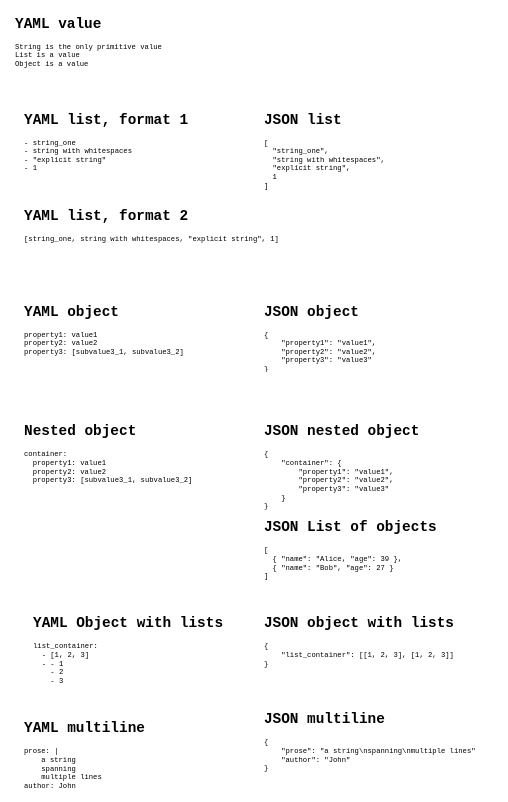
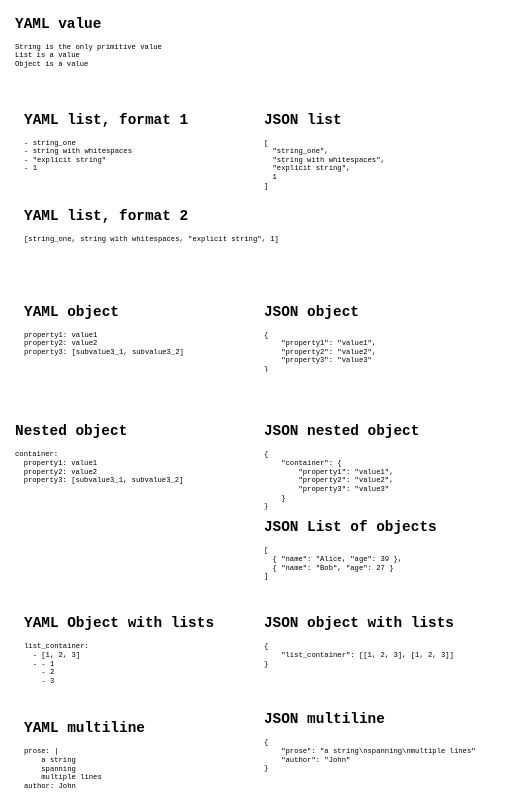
- <mxCell id="8" value="&lt;h1&gt;Nested object&lt;br&gt;&lt;/h1&gt;&lt;div&gt;container:&lt;/div&gt;&lt;div&gt;&amp;nbsp; property1: value1&lt;br&gt;&lt;/div&gt;&lt;div&gt;&amp;nbsp; property2: value2&lt;/div&gt;&lt;div&gt;&amp;nbsp; property3: [subvalue3_1, subvalue3_2]&lt;br&gt;&lt;/div&gt;" style="text;html=1;strokeColor=none;fillColor=none;spacing=5;spacingTop=-20;whiteSpace=wrap;overflow=hidden;rounded=0;fontFamily=Courier New;" vertex="1" parent="1"><mxGeometry x="35" y="700" width="350" height="120" as="geometry" /></mxCell>
+ <mxCell id="8" value="&lt;h1&gt;Nested object&lt;br&gt;&lt;/h1&gt;&lt;div&gt;container:&lt;/div&gt;&lt;div&gt;&amp;nbsp; property1: value1&lt;br&gt;&lt;/div&gt;&lt;div&gt;&amp;nbsp; property2: value2&lt;/div&gt;&lt;div&gt;&amp;nbsp; property3: [subvalue3_1, subvalue3_2]&lt;br&gt;&lt;/div&gt;" style="text;html=1;strokeColor=none;fillColor=none;spacing=5;spacingTop=-20;whiteSpace=wrap;overflow=hidden;rounded=0;fontFamily=Courier New;" vertex="1" parent="1"><mxGeometry x="20" y="700" width="350" height="120" as="geometry" /></mxCell>
- <mxCell id="10" value="&lt;h1&gt;YAML Object with lists&lt;br&gt;&lt;/h1&gt;&lt;div&gt;list_container:&lt;/div&gt;&lt;div&gt;&amp;nbsp; - [1, 2, 3]&lt;/div&gt;&lt;div&gt;&amp;nbsp; - - 1&lt;/div&gt;&lt;div&gt;&amp;nbsp;&amp;nbsp;&amp;nbsp; - 2&lt;/div&gt;&lt;div&gt;&amp;nbsp;&amp;nbsp;&amp;nbsp; - 3&lt;br&gt;&lt;/div&gt;" style="text;html=1;strokeColor=none;fillColor=none;spacing=5;spacingTop=-20;whiteSpace=wrap;overflow=hidden;rounded=0;fontFamily=Courier New;" vertex="1" parent="1"><mxGeometry x="50" y="1020" width="350" height="120" as="geometry" /></mxCell>
+ <mxCell id="10" value="&lt;h1&gt;YAML Object with lists&lt;br&gt;&lt;/h1&gt;&lt;div&gt;list_container:&lt;/div&gt;&lt;div&gt;&amp;nbsp; - [1, 2, 3]&lt;/div&gt;&lt;div&gt;&amp;nbsp; - - 1&lt;/div&gt;&lt;div&gt;&amp;nbsp;&amp;nbsp;&amp;nbsp; - 2&lt;/div&gt;&lt;div&gt;&amp;nbsp;&amp;nbsp;&amp;nbsp; - 3&lt;br&gt;&lt;/div&gt;" style="text;html=1;strokeColor=none;fillColor=none;spacing=5;spacingTop=-20;whiteSpace=wrap;overflow=hidden;rounded=0;fontFamily=Courier New;" vertex="1" parent="1"><mxGeometry x="35" y="1020" width="350" height="120" as="geometry" /></mxCell>
